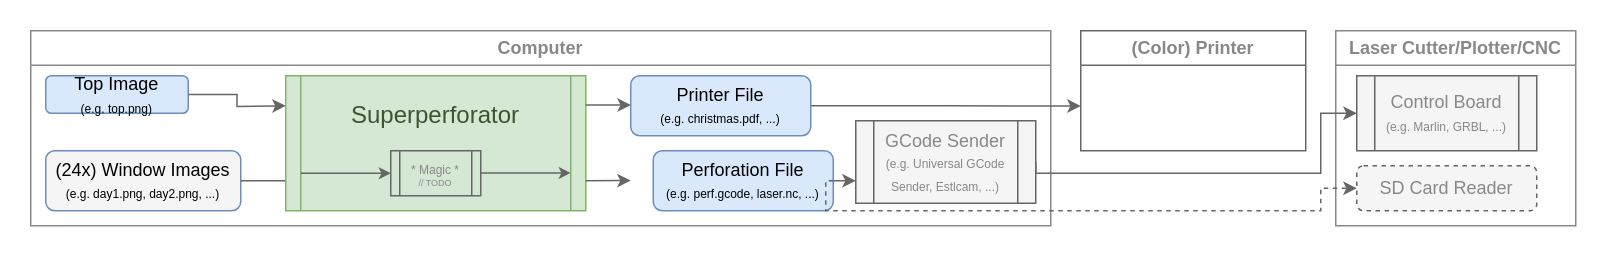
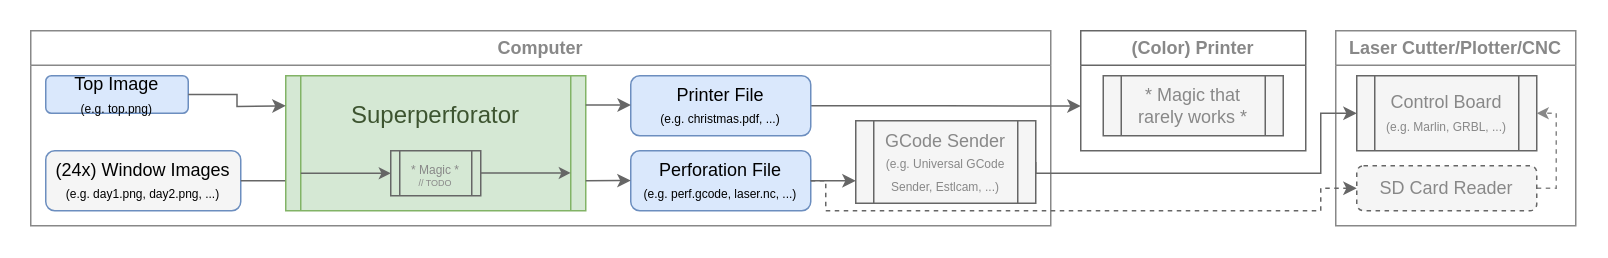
+ <mxCell id="25" value="* Magic that rarely works *" style="shape=process;whiteSpace=wrap;html=1;backgroundOutline=1;fontColor=#888888;strokeColor=#666666;fillColor=#f5f5f5;" vertex="1" parent="24"><mxGeometry x="15" y="30" width="120" height="40" as="geometry" /></mxCell>
+ <mxCell id="20" style="edgeStyle=orthogonalEdgeStyle;rounded=0;orthogonalLoop=1;jettySize=auto;html=1;exitX=1;exitY=0.5;exitDx=0;exitDy=0;entryX=1;entryY=0.5;entryDx=0;entryDy=0;endSize=5;strokeColor=#888888;dashed=1;" edge="1" parent="18" source="21" target="19"><mxGeometry relative="1" as="geometry"><Array as="points"><mxPoint x="147" y="105" /><mxPoint x="147" y="55" /></Array></mxGeometry></mxCell>
- <mxCell id="13" value="&lt;div&gt;&lt;font style=&quot;&quot;&gt;Perforation File&lt;/font&gt;&lt;/div&gt;&lt;div&gt;&lt;font style=&quot;font-size: 8px;&quot;&gt;(e.g. perf.gcode, laser.nc, ...)&lt;/font&gt;&lt;/div&gt;" style="rounded=1;whiteSpace=wrap;html=1;fillColor=#dae8fc;strokeColor=#6c8ebf;" vertex="1" parent="2"><mxGeometry x="415" y="80" width="120" height="40" as="geometry" /></mxCell>
+ <mxCell id="13" value="&lt;div&gt;&lt;font style=&quot;&quot;&gt;Perforation File&lt;/font&gt;&lt;/div&gt;&lt;div&gt;&lt;font style=&quot;font-size: 8px;&quot;&gt;(e.g. perf.gcode, laser.nc, ...)&lt;/font&gt;&lt;/div&gt;" style="rounded=1;whiteSpace=wrap;html=1;fillColor=#dae8fc;strokeColor=#6c8ebf;" vertex="1" parent="2"><mxGeometry x="400" y="80" width="120" height="40" as="geometry" /></mxCell>
